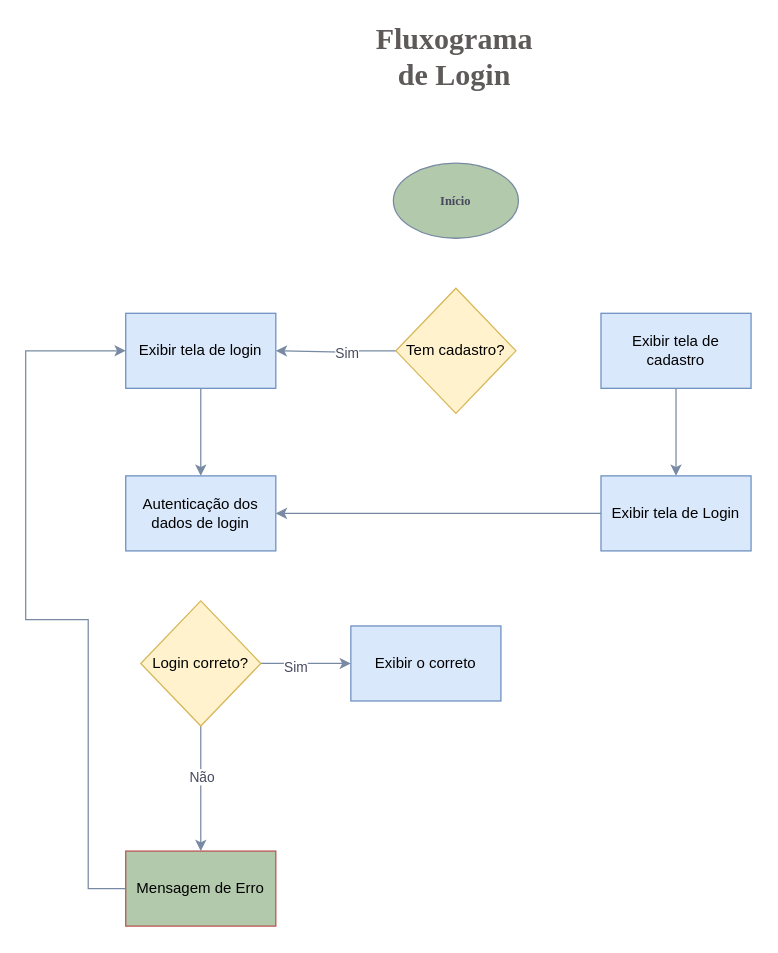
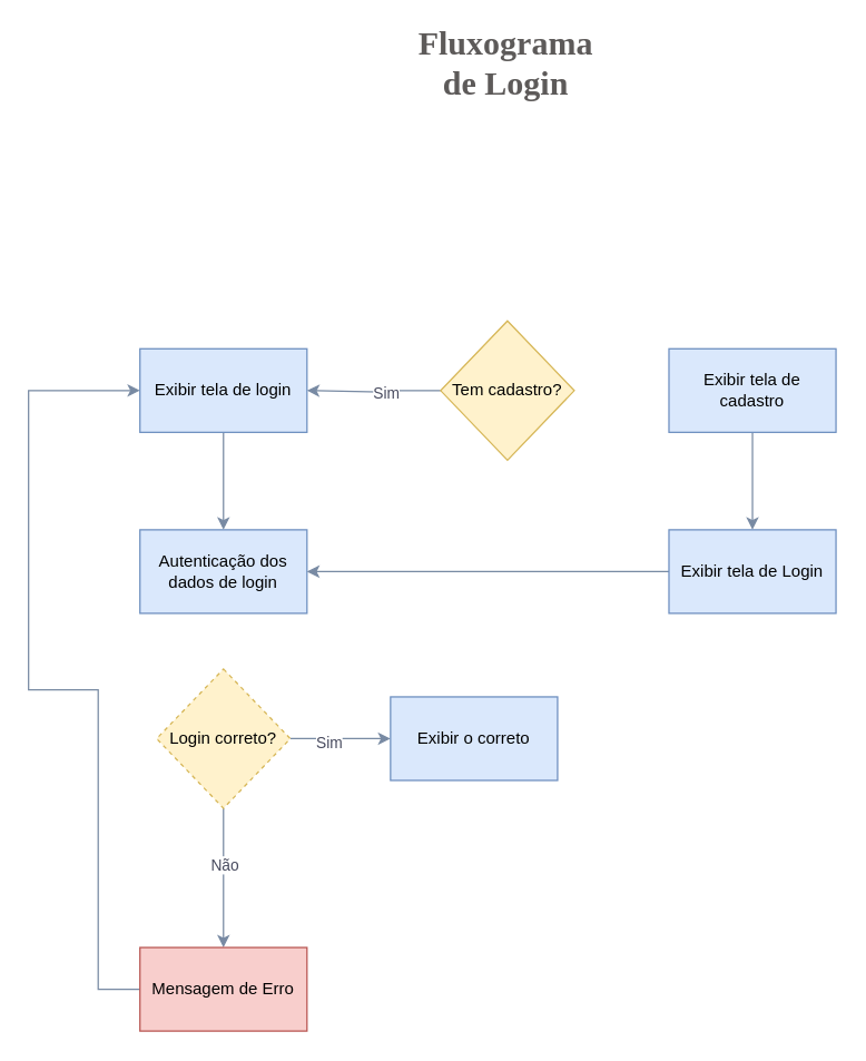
- <mxCell id="2" value="&lt;h5&gt;&lt;font face=&quot;Verdana&quot;&gt;Início&lt;/font&gt;&lt;/h5&gt;" style="ellipse;whiteSpace=wrap;html=1;labelBackgroundColor=none;fillColor=#B2C9AB;strokeColor=#788AA3;fontColor=#46495D;" vertex="1" parent="1"><mxGeometry x="314" y="120" width="100" height="60" as="geometry" /></mxCell>
- <mxCell id="17" value="Login correto?" style="rhombus;whiteSpace=wrap;html=1;strokeColor=#d6b656;fillColor=#fff2cc;" vertex="1" parent="1"><mxGeometry x="112" y="470" width="96" height="100" as="geometry" /></mxCell>
+ <mxCell id="17" value="Login correto?" style="rhombus;whiteSpace=wrap;html=1;strokeColor=#d6b656;fillColor=#fff2cc;dashed=1;" vertex="1" parent="1"><mxGeometry x="112" y="470" width="96" height="100" as="geometry" /></mxCell>
- <mxCell id="20" value="Mensagem de Erro" style="whiteSpace=wrap;html=1;fillColor=#b2c9ab;strokeColor=#b85450;" vertex="1" parent="1"><mxGeometry x="100" y="670" width="120" height="60" as="geometry" /></mxCell>
+ <mxCell id="20" value="Mensagem de Erro" style="whiteSpace=wrap;html=1;fillColor=#f8cecc;strokeColor=#b85450;" vertex="1" parent="1"><mxGeometry x="100" y="670" width="120" height="60" as="geometry" /></mxCell>
